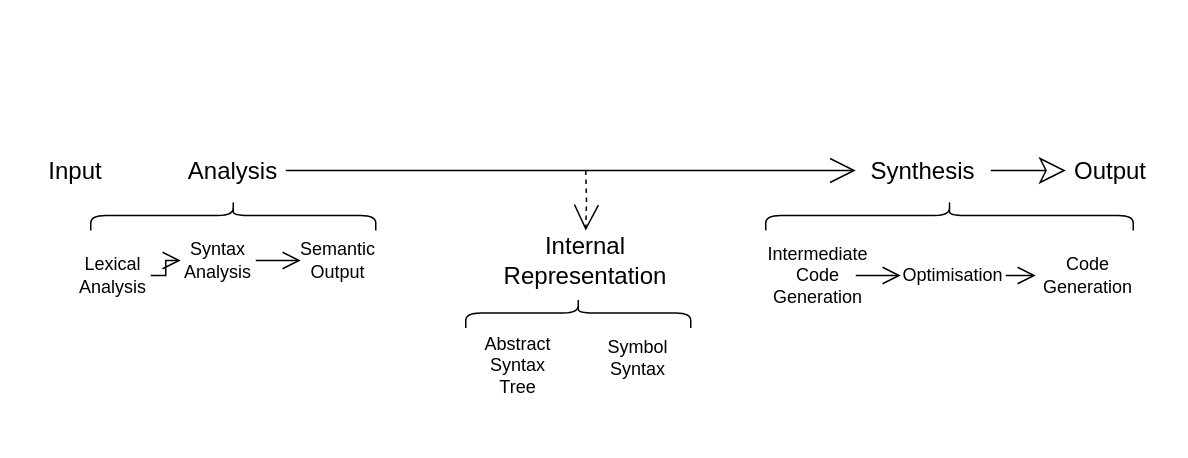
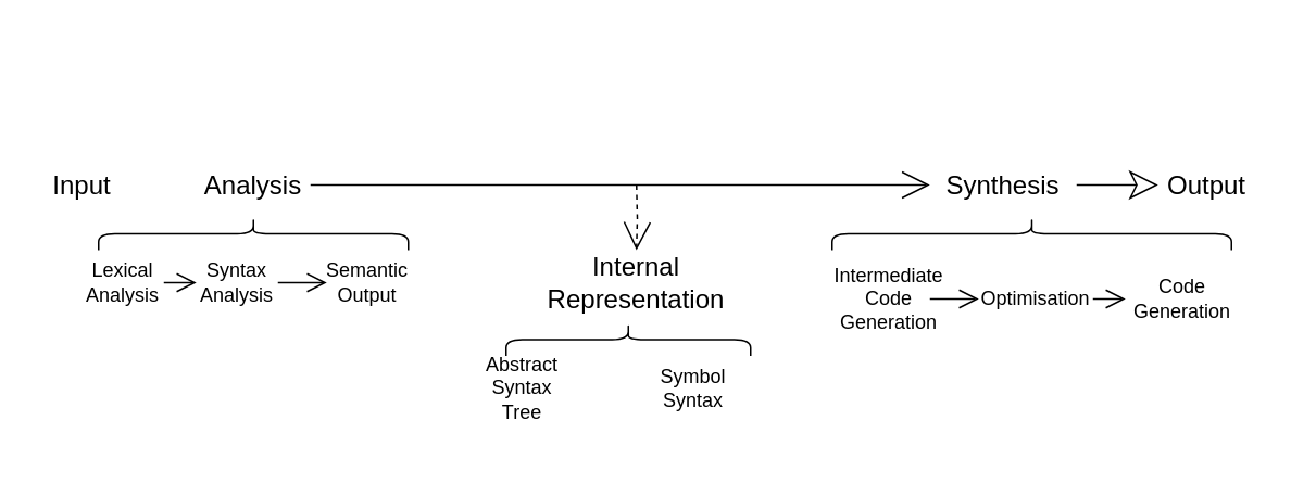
- <mxCell id="3" value="Lexical Analysis" style="text;html=1;strokeColor=none;fillColor=none;align=center;verticalAlign=middle;whiteSpace=wrap;rounded=0;" vertex="1" parent="1"><mxGeometry x="50" y="163" width="50" height="40" as="geometry" /></mxCell>
+ <mxCell id="3" value="Lexical Analysis" style="text;html=1;strokeColor=none;fillColor=none;align=center;verticalAlign=middle;whiteSpace=wrap;rounded=0;" vertex="1" parent="1"><mxGeometry x="50" y="153" width="50" height="40" as="geometry" /></mxCell>
- <mxCell id="7" value="Abstract Syntax Tree" style="text;html=1;strokeColor=none;fillColor=none;align=center;verticalAlign=middle;whiteSpace=wrap;rounded=0;" vertex="1" parent="1"><mxGeometry x="320" y="218" width="50" height="50" as="geometry" /></mxCell>
+ <mxCell id="7" value="Abstract Syntax Tree" style="text;html=1;strokeColor=none;fillColor=none;align=center;verticalAlign=middle;whiteSpace=wrap;rounded=0;" vertex="1" parent="1"><mxGeometry x="295" y="213" width="50" height="50" as="geometry" /></mxCell>
